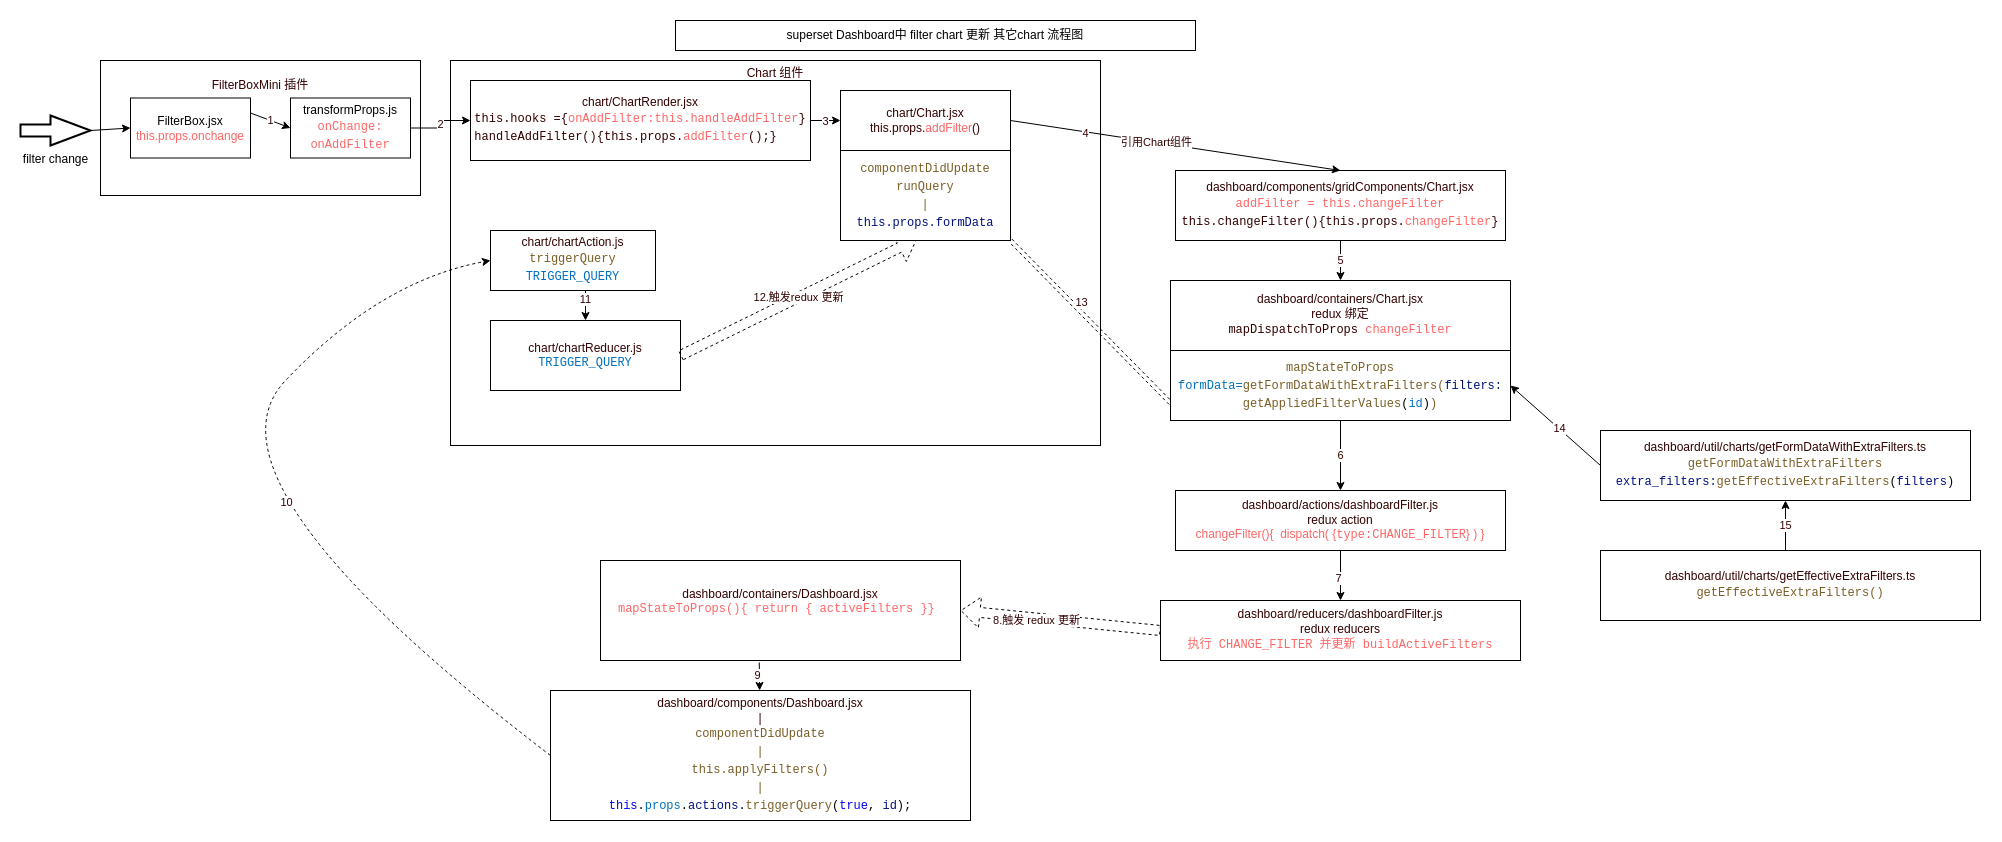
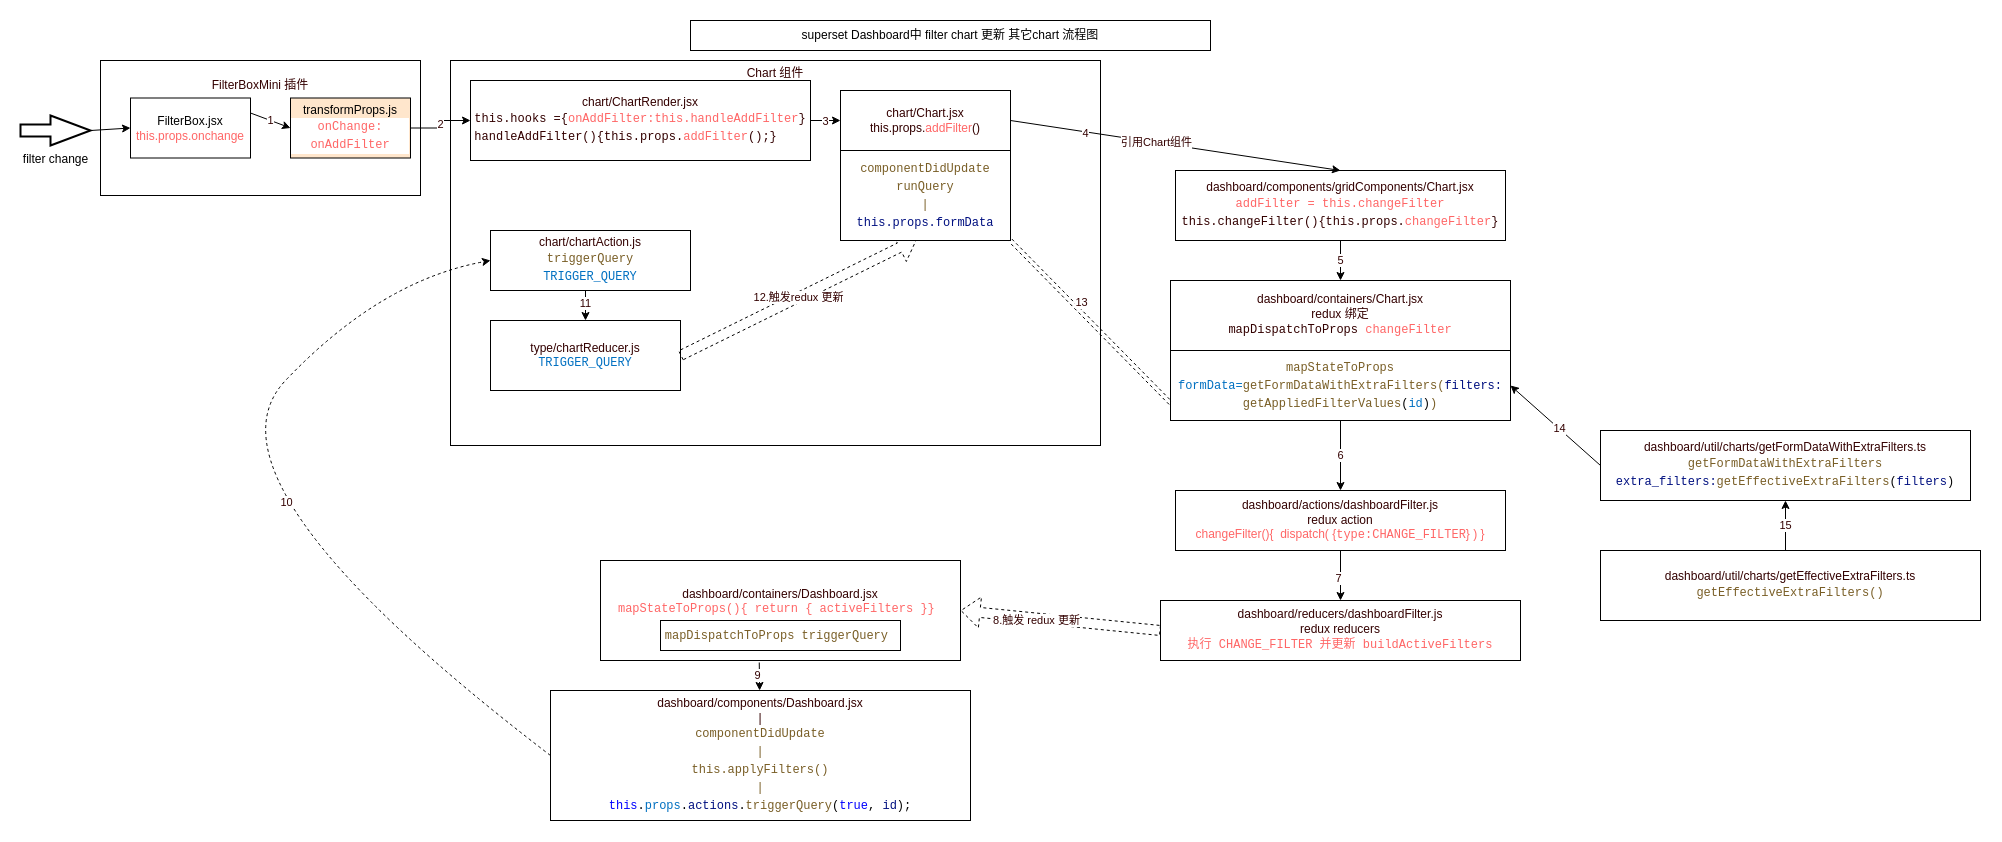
- <mxCell id="50" value="superset Dashboard中 filter chart 更新 其它chart 流程图" style="rounded=0;whiteSpace=wrap;html=1;" vertex="1" parent="1"><mxGeometry x="675" y="20" width="520" height="30" as="geometry" /></mxCell>
+ <mxCell id="50" value="superset Dashboard中 filter chart 更新 其它chart 流程图" style="rounded=0;whiteSpace=wrap;html=1;" vertex="1" parent="1"><mxGeometry x="690" y="20" width="520" height="30" as="geometry" /></mxCell>
- <mxCell id="22" value="transformProps.js&lt;br&gt;&lt;div style=&quot;background-color: rgb(255 , 255 , 255) ; font-family: &amp;#34;menlo&amp;#34; , &amp;#34;monaco&amp;#34; , &amp;#34;courier new&amp;#34; , monospace ; line-height: 18px&quot;&gt;&lt;font color=&quot;#ff6666&quot;&gt;onChange: onAddFilter&lt;/font&gt;&lt;/div&gt;" style="rounded=0;whiteSpace=wrap;html=1;" parent="1" vertex="1"><mxGeometry x="290" y="97.5" width="120" height="60" as="geometry" /></mxCell>
+ <mxCell id="22" value="transformProps.js&lt;br&gt;&lt;div style=&quot;background-color: rgb(255 , 255 , 255) ; font-family: &amp;#34;menlo&amp;#34; , &amp;#34;monaco&amp;#34; , &amp;#34;courier new&amp;#34; , monospace ; line-height: 18px&quot;&gt;&lt;font color=&quot;#ff6666&quot;&gt;onChange: onAddFilter&lt;/font&gt;&lt;/div&gt;" style="rounded=0;whiteSpace=wrap;html=1;fillColor=#ffe6cc;" parent="1" vertex="1"><mxGeometry x="290" y="97.5" width="120" height="60" as="geometry" /></mxCell>
- <mxCell id="32" value="chart/chartAction.js&lt;br&gt;&lt;div style=&quot;color: rgb(0 , 0 , 0) ; background-color: rgb(255 , 255 , 255) ; font-family: &amp;#34;menlo&amp;#34; , &amp;#34;monaco&amp;#34; , &amp;#34;courier new&amp;#34; , monospace ; line-height: 18px&quot;&gt;&lt;span style=&quot;color: #795e26&quot;&gt;triggerQuery&lt;/span&gt;&lt;/div&gt;&lt;div style=&quot;color: rgb(0 , 0 , 0) ; background-color: rgb(255 , 255 , 255) ; font-family: &amp;#34;menlo&amp;#34; , &amp;#34;monaco&amp;#34; , &amp;#34;courier new&amp;#34; , monospace ; line-height: 18px&quot;&gt;&lt;div style=&quot;font-family: &amp;#34;menlo&amp;#34; , &amp;#34;monaco&amp;#34; , &amp;#34;courier new&amp;#34; , monospace ; line-height: 18px&quot;&gt;&lt;span style=&quot;color: #0070c1&quot;&gt;TRIGGER_QUERY&lt;/span&gt;&lt;/div&gt;&lt;/div&gt;" style="rounded=0;whiteSpace=wrap;html=1;fontColor=#330000;" parent="1" vertex="1"><mxGeometry x="490" y="230" width="165" height="60" as="geometry" /></mxCell>
+ <mxCell id="32" value="chart/chartAction.js&lt;br&gt;&lt;div style=&quot;color: rgb(0 , 0 , 0) ; background-color: rgb(255 , 255 , 255) ; font-family: &amp;#34;menlo&amp;#34; , &amp;#34;monaco&amp;#34; , &amp;#34;courier new&amp;#34; , monospace ; line-height: 18px&quot;&gt;&lt;span style=&quot;color: #795e26&quot;&gt;triggerQuery&lt;/span&gt;&lt;/div&gt;&lt;div style=&quot;color: rgb(0 , 0 , 0) ; background-color: rgb(255 , 255 , 255) ; font-family: &amp;#34;menlo&amp;#34; , &amp;#34;monaco&amp;#34; , &amp;#34;courier new&amp;#34; , monospace ; line-height: 18px&quot;&gt;&lt;div style=&quot;font-family: &amp;#34;menlo&amp;#34; , &amp;#34;monaco&amp;#34; , &amp;#34;courier new&amp;#34; , monospace ; line-height: 18px&quot;&gt;&lt;span style=&quot;color: #0070c1&quot;&gt;TRIGGER_QUERY&lt;/span&gt;&lt;/div&gt;&lt;/div&gt;" style="rounded=0;whiteSpace=wrap;html=1;fontColor=#330000;" parent="1" vertex="1"><mxGeometry x="490" y="230" width="200" height="60" as="geometry" /></mxCell>
- <mxCell id="33" value="chart/chartReducer.js&lt;br&gt;&lt;span style=&quot;color: rgb(0 , 112 , 193) ; font-family: &amp;#34;menlo&amp;#34; , &amp;#34;monaco&amp;#34; , &amp;#34;courier new&amp;#34; , monospace ; background-color: rgb(255 , 255 , 255)&quot;&gt;TRIGGER_QUERY&lt;/span&gt;" style="rounded=0;whiteSpace=wrap;html=1;fontColor=#330000;" parent="1" vertex="1"><mxGeometry x="490" y="320" width="190" height="70" as="geometry" /></mxCell>
+ <mxCell id="33" value="type/chartReducer.js&lt;br&gt;&lt;span style=&quot;color: rgb(0 , 112 , 193) ; font-family: &amp;#34;menlo&amp;#34; , &amp;#34;monaco&amp;#34; , &amp;#34;courier new&amp;#34; , monospace ; background-color: rgb(255 , 255 , 255)&quot;&gt;TRIGGER_QUERY&lt;/span&gt;" style="rounded=0;whiteSpace=wrap;html=1;fontColor=#330000;" parent="1" vertex="1"><mxGeometry x="490" y="320" width="190" height="70" as="geometry" /></mxCell>
+ <mxCell id="30" value="&lt;span style=&quot;font-family: &amp;#34;menlo&amp;#34; , &amp;#34;monaco&amp;#34; , &amp;#34;courier new&amp;#34; , monospace ; background-color: rgb(255 , 255 , 255) ; color: rgb(121 , 94 , 38)&quot;&gt;mapDispatchToProps&amp;nbsp;&lt;/span&gt;&lt;span style=&quot;font-family: &amp;#34;menlo&amp;#34; , &amp;#34;monaco&amp;#34; , &amp;#34;courier new&amp;#34; , monospace ; background-color: rgb(255 , 255 , 255) ; color: rgb(121 , 94 , 38)&quot;&gt;triggerQuery&lt;/span&gt;&lt;span style=&quot;font-family: &amp;#34;menlo&amp;#34; , &amp;#34;monaco&amp;#34; , &amp;#34;courier new&amp;#34; , monospace ; background-color: rgb(255 , 255 , 255) ; color: rgb(121 , 94 , 38)&quot;&gt;&amp;nbsp;&lt;/span&gt;" style="rounded=0;whiteSpace=wrap;html=1;fontColor=#330000;" parent="28" vertex="1"><mxGeometry x="60" y="60" width="240" height="30" as="geometry" /></mxCell>
